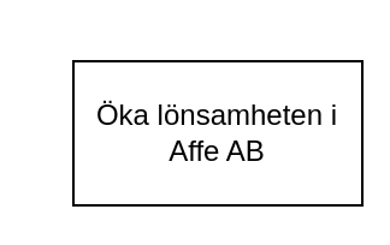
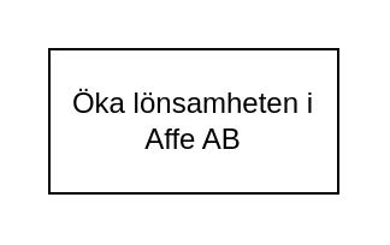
- <mxCell id="2" value="Öka lönsamheten i Affe AB" style="rounded=0;whiteSpace=wrap;html=1;" vertex="1" parent="1"><mxGeometry x="30" y="25" width="120" height="60" as="geometry" /></mxCell>
+ <mxCell id="2" value="Öka lönsamheten i Affe AB" style="rounded=0;whiteSpace=wrap;html=1;" vertex="1" parent="1"><mxGeometry x="20" y="20" width="120" height="60" as="geometry" /></mxCell>
